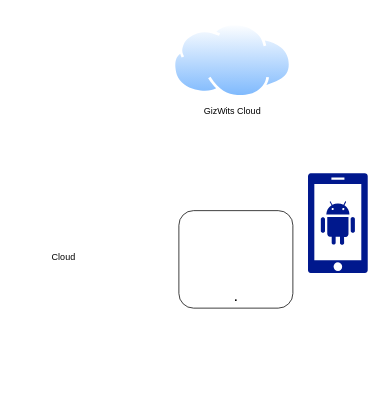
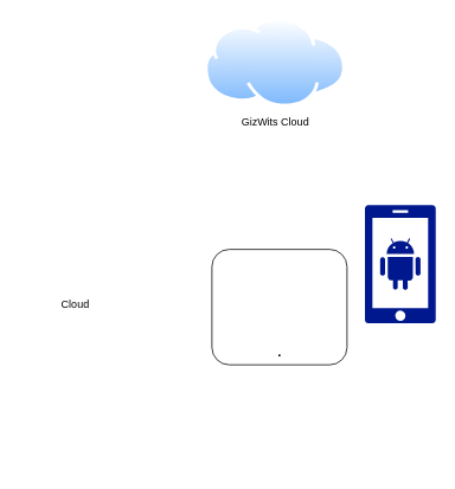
- <mxCell id="2" value="GizWits Cloud" style="aspect=fixed;perimeter=ellipsePerimeter;html=1;align=center;shadow=0;dashed=0;spacingTop=3;image;image=img/lib/active_directory/internet_cloud.svg;" vertex="1" parent="1"><mxGeometry x="230" y="30" width="158.73" height="100" as="geometry" /></mxCell>
+ <mxCell id="2" value="GizWits Cloud" style="aspect=fixed;perimeter=ellipsePerimeter;html=1;align=center;shadow=0;dashed=0;spacingTop=3;image;image=img/lib/active_directory/internet_cloud.svg;" vertex="1" parent="1"><mxGeometry x="230" y="20" width="158.73" height="100" as="geometry" /></mxCell>
